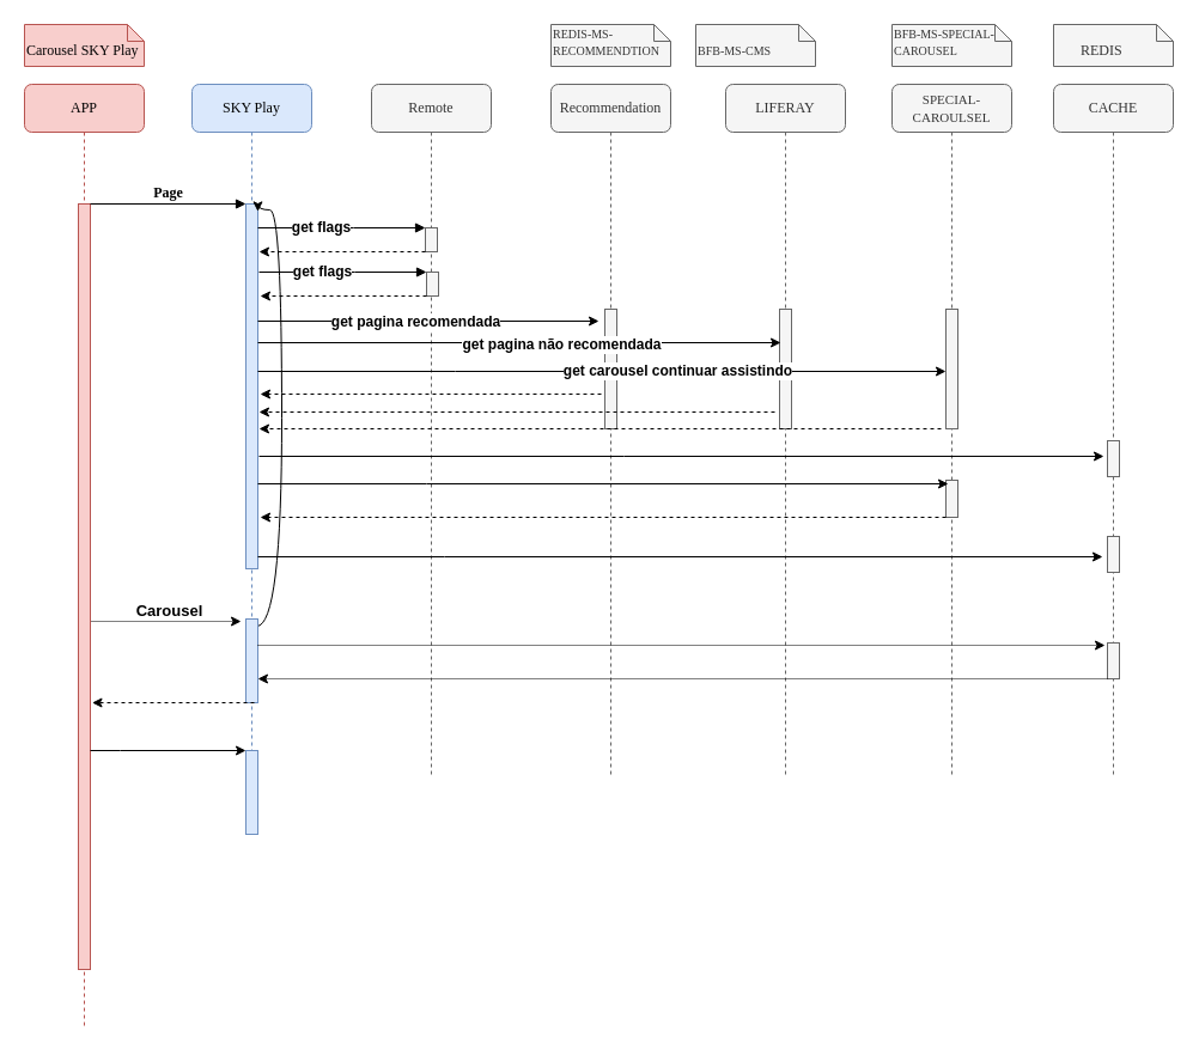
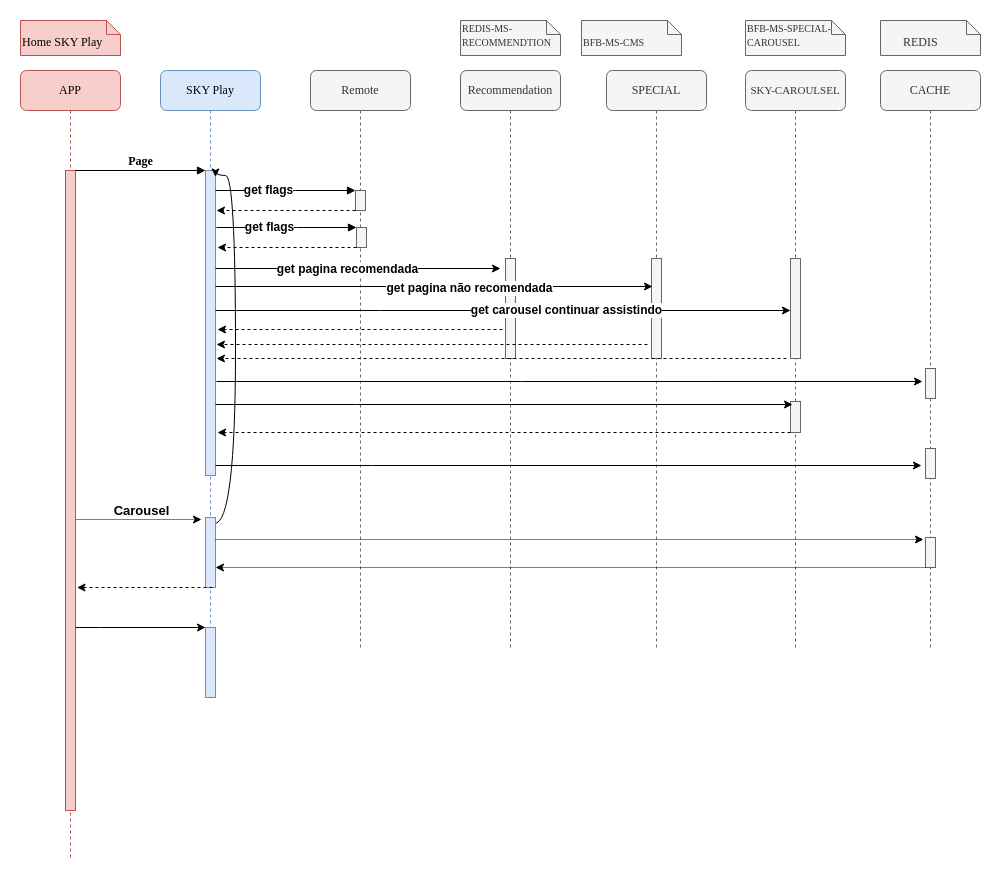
- <mxCell id="18" value="&lt;br&gt;Carousel SKY Play" style="shape=note;whiteSpace=wrap;html=1;size=14;verticalAlign=top;align=left;spacingTop=-6;rounded=0;shadow=0;comic=0;labelBackgroundColor=none;strokeWidth=1;fontFamily=Verdana;fontSize=12;fillColor=#f8cecc;strokeColor=#b85450;" parent="1" vertex="1"><mxGeometry x="20" y="20" width="100" height="35" as="geometry" /></mxCell>
+ <mxCell id="18" value="&lt;br&gt;Home SKY Play" style="shape=note;whiteSpace=wrap;html=1;size=14;verticalAlign=top;align=left;spacingTop=-6;rounded=0;shadow=0;comic=0;labelBackgroundColor=none;strokeWidth=1;fontFamily=Verdana;fontSize=12;fillColor=#f8cecc;strokeColor=#b85450;" parent="1" vertex="1"><mxGeometry x="20" y="20" width="100" height="35" as="geometry" /></mxCell>
- <mxCell id="24" value="LIFERAY" style="shape=umlLifeline;perimeter=lifelinePerimeter;whiteSpace=wrap;html=1;container=1;collapsible=0;recursiveResize=0;outlineConnect=0;rounded=1;shadow=0;comic=0;labelBackgroundColor=none;strokeWidth=1;fontFamily=Verdana;fontSize=12;align=center;fillColor=#f5f5f5;strokeColor=#666666;fontColor=#333333;" vertex="1" parent="1"><mxGeometry x="606" y="70" width="100" height="580" as="geometry" /></mxCell>
+ <mxCell id="24" value="SPECIAL" style="shape=umlLifeline;perimeter=lifelinePerimeter;whiteSpace=wrap;html=1;container=1;collapsible=0;recursiveResize=0;outlineConnect=0;rounded=1;shadow=0;comic=0;labelBackgroundColor=none;strokeWidth=1;fontFamily=Verdana;fontSize=12;align=center;fillColor=#f5f5f5;strokeColor=#666666;fontColor=#333333;" vertex="1" parent="1"><mxGeometry x="606" y="70" width="100" height="580" as="geometry" /></mxCell>
- <mxCell id="29" value="&lt;font style=&quot;font-size: 11px&quot;&gt;SPECIAL-CAROULSEL&lt;/font&gt;" style="shape=umlLifeline;perimeter=lifelinePerimeter;whiteSpace=wrap;html=1;container=1;collapsible=0;recursiveResize=0;outlineConnect=0;rounded=1;shadow=0;comic=0;labelBackgroundColor=none;strokeWidth=1;fontFamily=Verdana;fontSize=12;align=center;fillColor=#f5f5f5;strokeColor=#666666;fontColor=#333333;" vertex="1" parent="1"><mxGeometry x="745" y="70" width="100" height="580" as="geometry" /></mxCell>
+ <mxCell id="29" value="&lt;font style=&quot;font-size: 11px&quot;&gt;SKY-CAROULSEL&lt;/font&gt;" style="shape=umlLifeline;perimeter=lifelinePerimeter;whiteSpace=wrap;html=1;container=1;collapsible=0;recursiveResize=0;outlineConnect=0;rounded=1;shadow=0;comic=0;labelBackgroundColor=none;strokeWidth=1;fontFamily=Verdana;fontSize=12;align=center;fillColor=#f5f5f5;strokeColor=#666666;fontColor=#333333;" vertex="1" parent="1"><mxGeometry x="745" y="70" width="100" height="580" as="geometry" /></mxCell>
